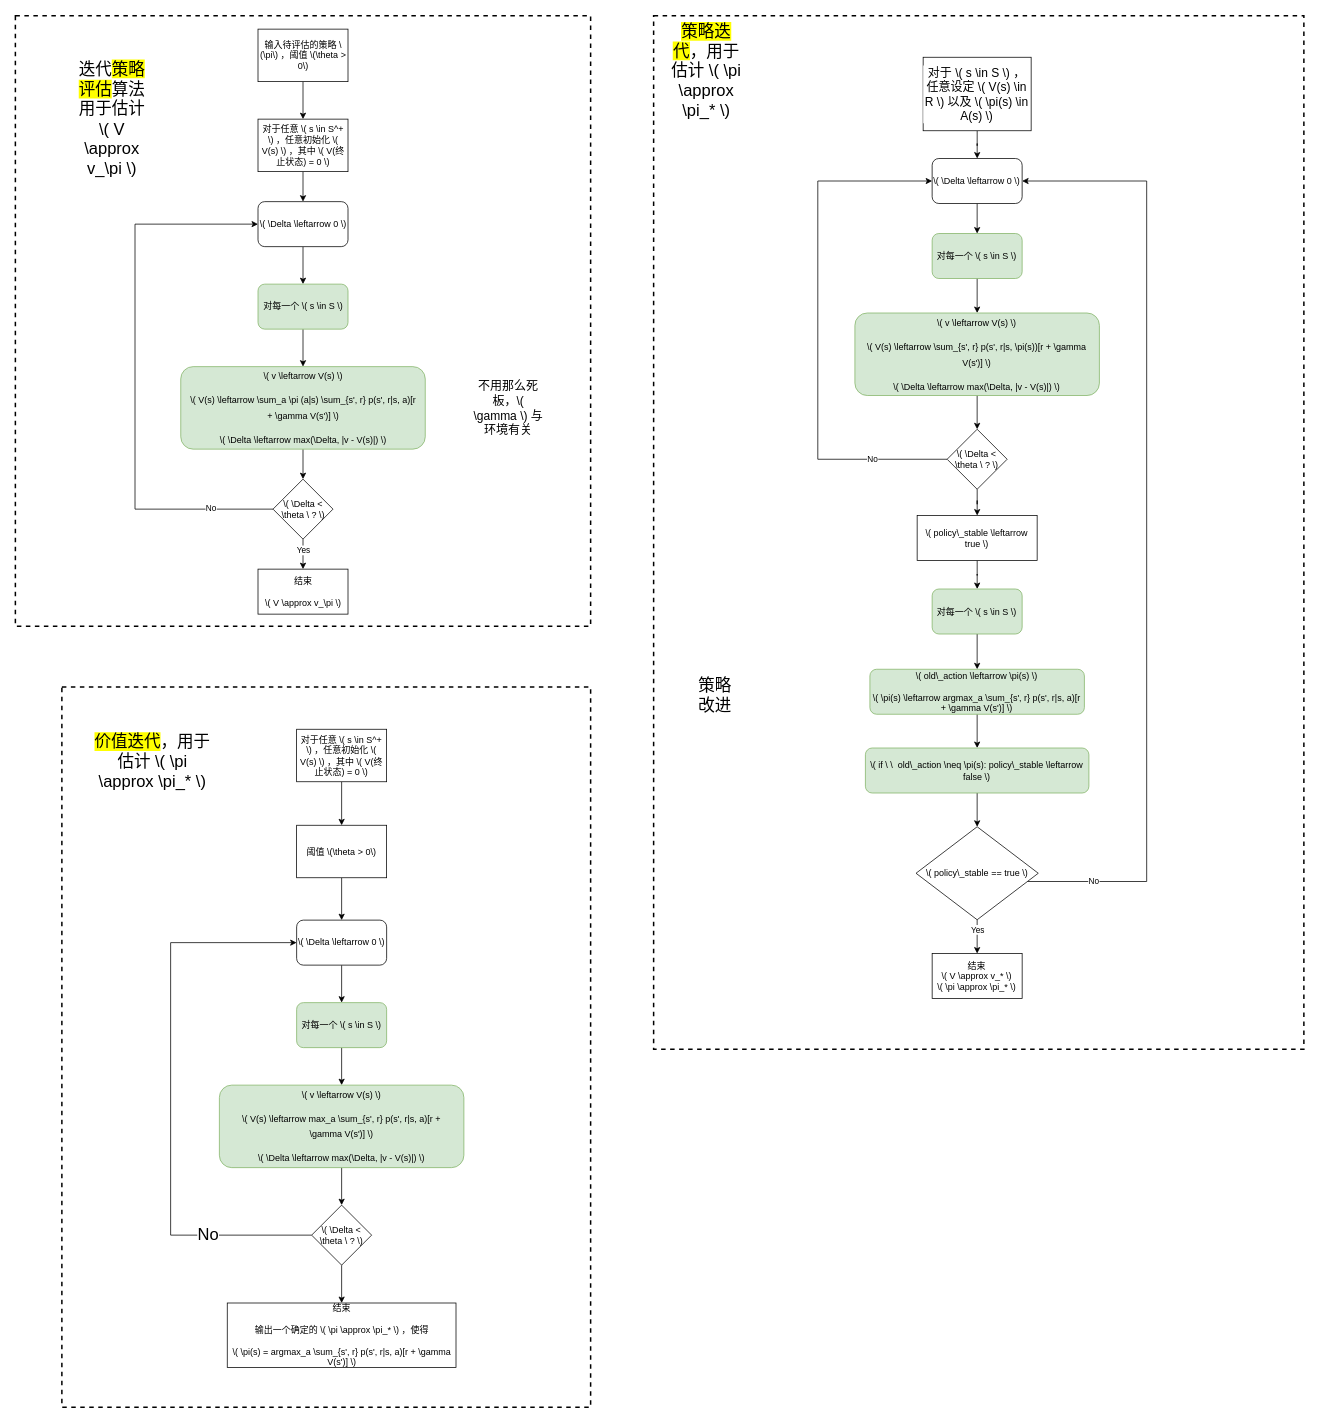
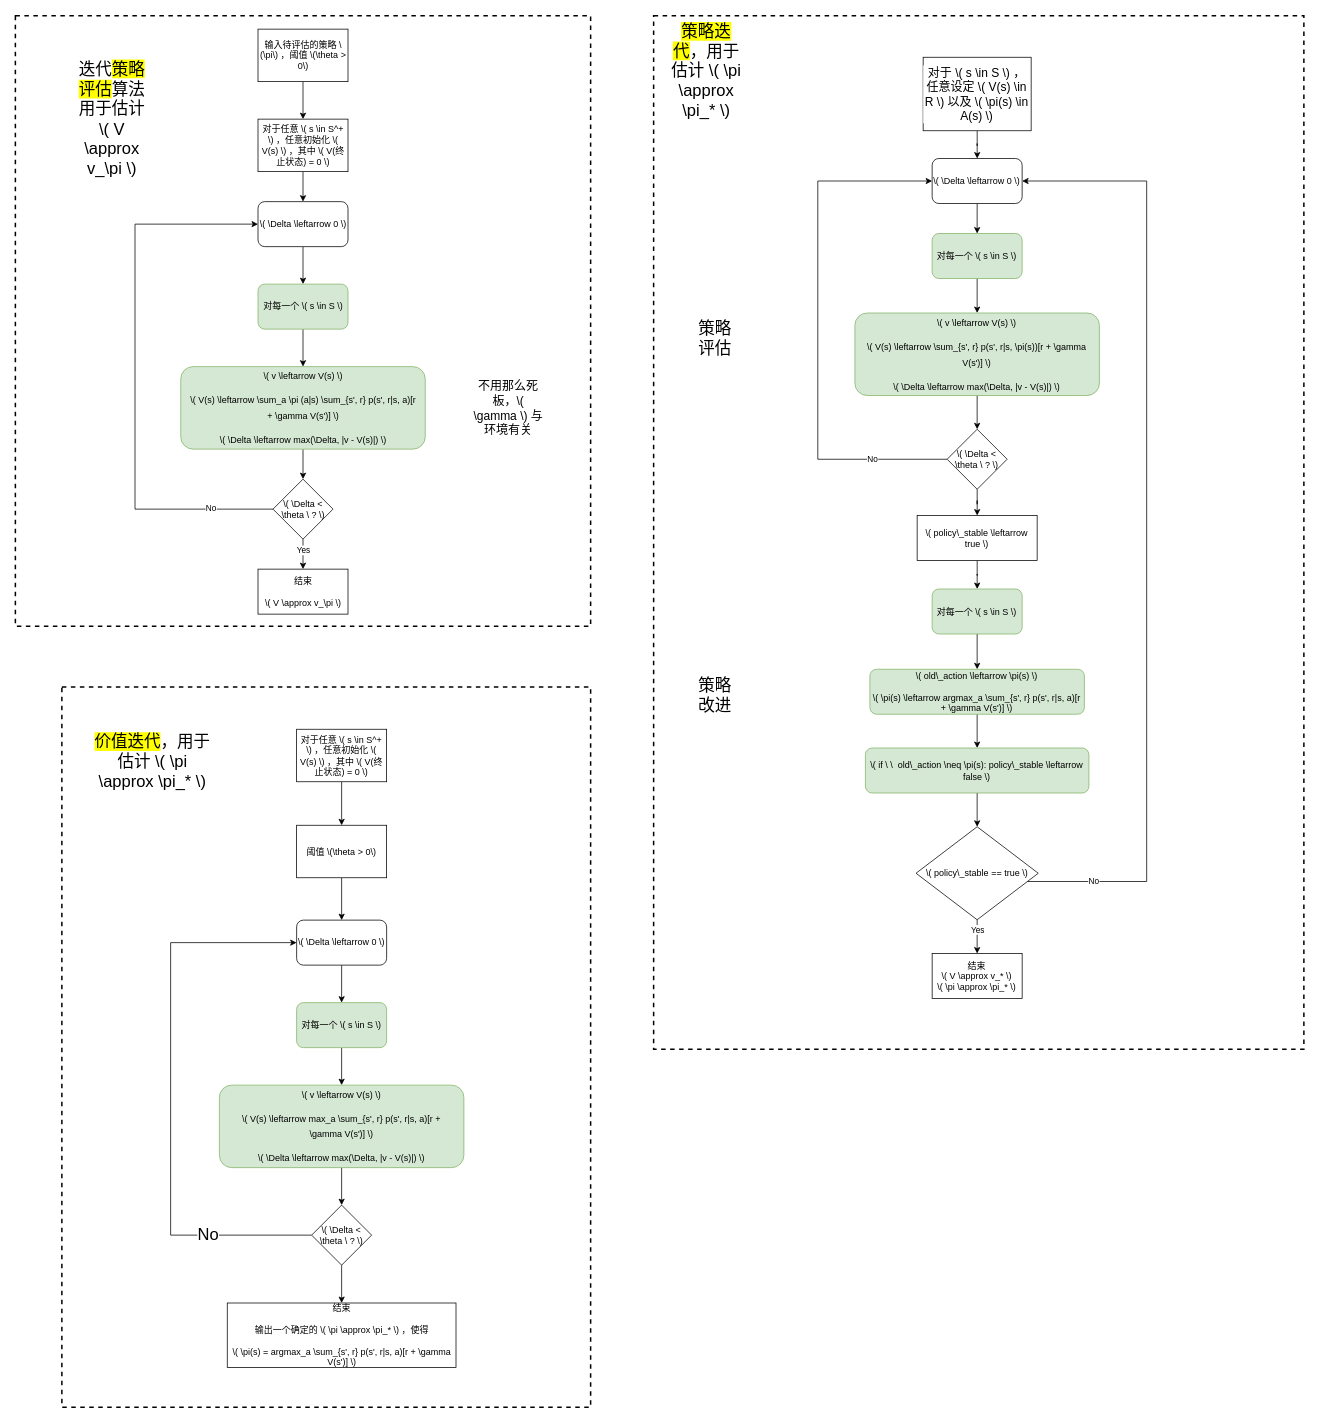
+ <mxCell id="50" value="策略评估" style="text;html=1;strokeColor=none;fillColor=none;align=center;verticalAlign=middle;whiteSpace=wrap;rounded=0;dashed=1;labelBackgroundColor=#FFFFFF;fontSize=22;" parent="1" vertex="1"><mxGeometry x="923" y="436" width="60" height="30" as="geometry" /></mxCell>
